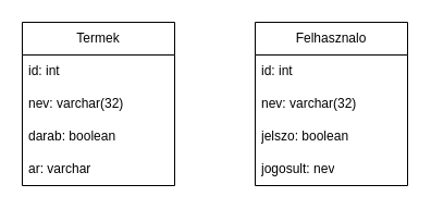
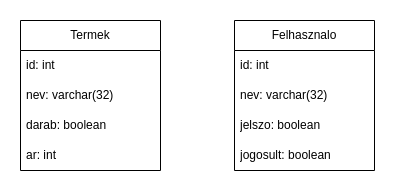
- <mxCell id="6" value="ar: varchar" style="text;strokeColor=none;fillColor=none;align=left;verticalAlign=middle;spacingLeft=4;spacingRight=4;overflow=hidden;points=[[0,0.5],[1,0.5]];portConstraint=eastwest;rotatable=0;whiteSpace=wrap;html=1;" vertex="1" parent="2"><mxGeometry y="120" width="140" height="30" as="geometry" /></mxCell>
+ <mxCell id="6" value="ar: int" style="text;strokeColor=none;fillColor=none;align=left;verticalAlign=middle;spacingLeft=4;spacingRight=4;overflow=hidden;points=[[0,0.5],[1,0.5]];portConstraint=eastwest;rotatable=0;whiteSpace=wrap;html=1;" vertex="1" parent="2"><mxGeometry y="120" width="140" height="30" as="geometry" /></mxCell>
- <mxCell id="11" value="jogosult: nev" style="text;strokeColor=none;fillColor=none;align=left;verticalAlign=middle;spacingLeft=4;spacingRight=4;overflow=hidden;points=[[0,0.5],[1,0.5]];portConstraint=eastwest;rotatable=0;whiteSpace=wrap;html=1;" vertex="1" parent="7"><mxGeometry y="120" width="140" height="30" as="geometry" /></mxCell>
+ <mxCell id="11" value="jogosult: boolean" style="text;strokeColor=none;fillColor=none;align=left;verticalAlign=middle;spacingLeft=4;spacingRight=4;overflow=hidden;points=[[0,0.5],[1,0.5]];portConstraint=eastwest;rotatable=0;whiteSpace=wrap;html=1;" vertex="1" parent="7"><mxGeometry y="120" width="140" height="30" as="geometry" /></mxCell>
